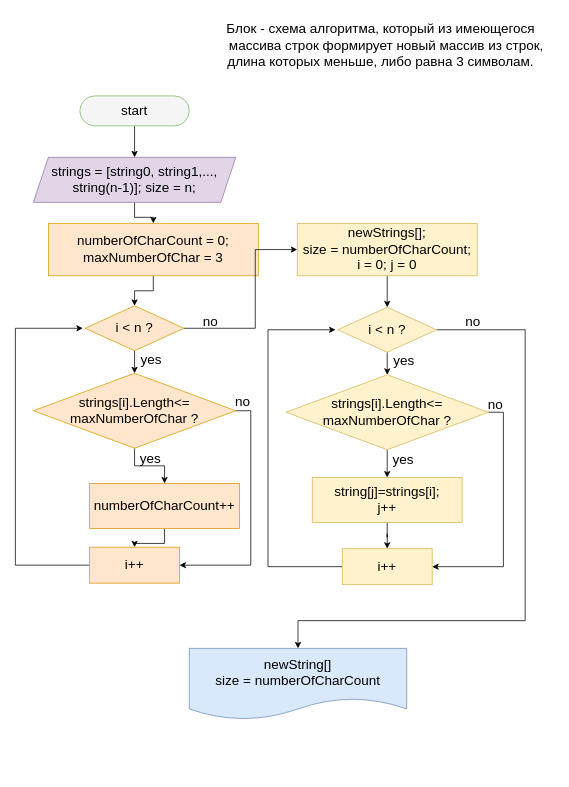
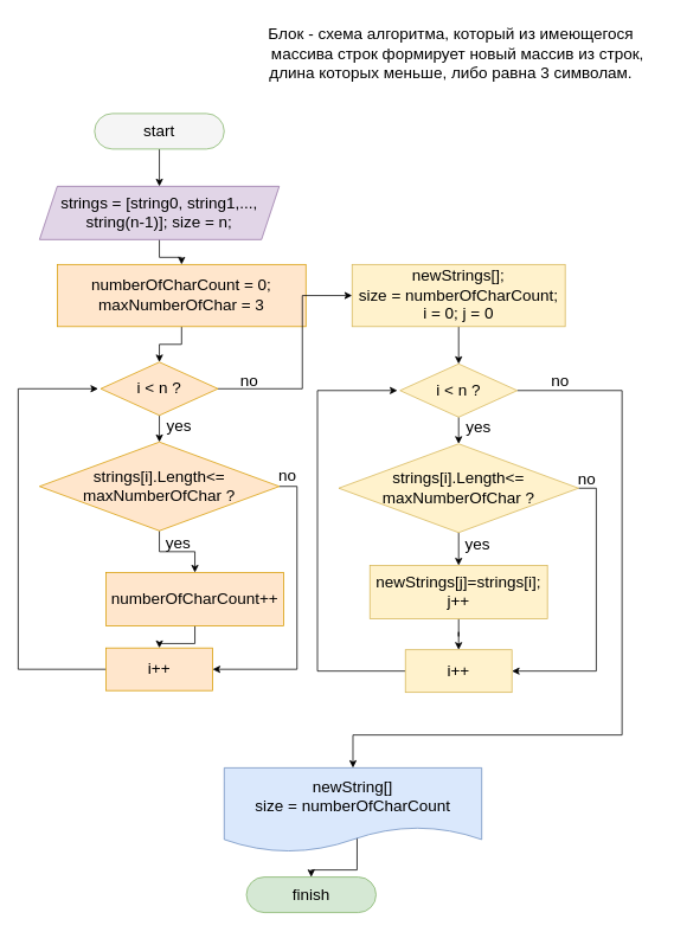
- <mxCell id="33" value="string[j]=strings[i];&lt;br&gt;j++" style="rounded=0;whiteSpace=wrap;html=1;fontSize=18;fillColor=#fff2cc;strokeColor=#d6b656;" parent="1" vertex="1"><mxGeometry x="416" y="636" width="200" height="60" as="geometry" /></mxCell>
+ <mxCell id="33" value="newStrings[j]=strings[i];&lt;br&gt;j++" style="rounded=0;whiteSpace=wrap;html=1;fontSize=18;fillColor=#fff2cc;strokeColor=#d6b656;" parent="1" vertex="1"><mxGeometry x="416" y="636" width="200" height="60" as="geometry" /></mxCell>
+ <mxCell id="4" style="edgeStyle=orthogonalEdgeStyle;rounded=0;orthogonalLoop=1;jettySize=auto;html=1;exitX=0.516;exitY=0.789;exitDx=0;exitDy=0;entryX=0.5;entryY=0;entryDx=0;entryDy=0;fontSize=18;exitPerimeter=0;" parent="1" source="42" target="5" edge="1"><mxGeometry relative="1" as="geometry" /></mxCell>
+ <mxCell id="5" value="finish" style="rounded=1;whiteSpace=wrap;html=1;arcSize=50;fontSize=18;fillColor=#d5e8d4;strokeColor=#82b366;" parent="1" vertex="1"><mxGeometry x="277" y="987" width="146" height="40" as="geometry" /></mxCell>
